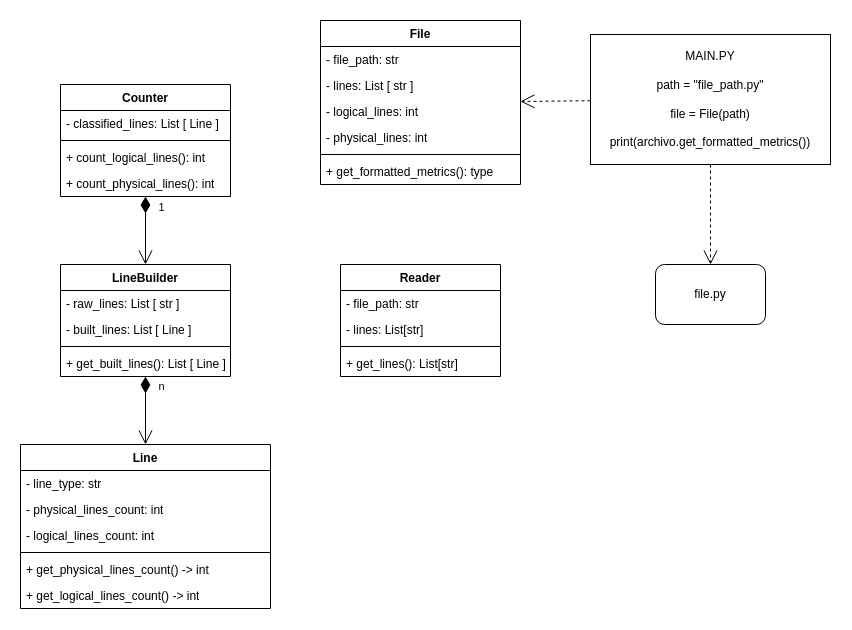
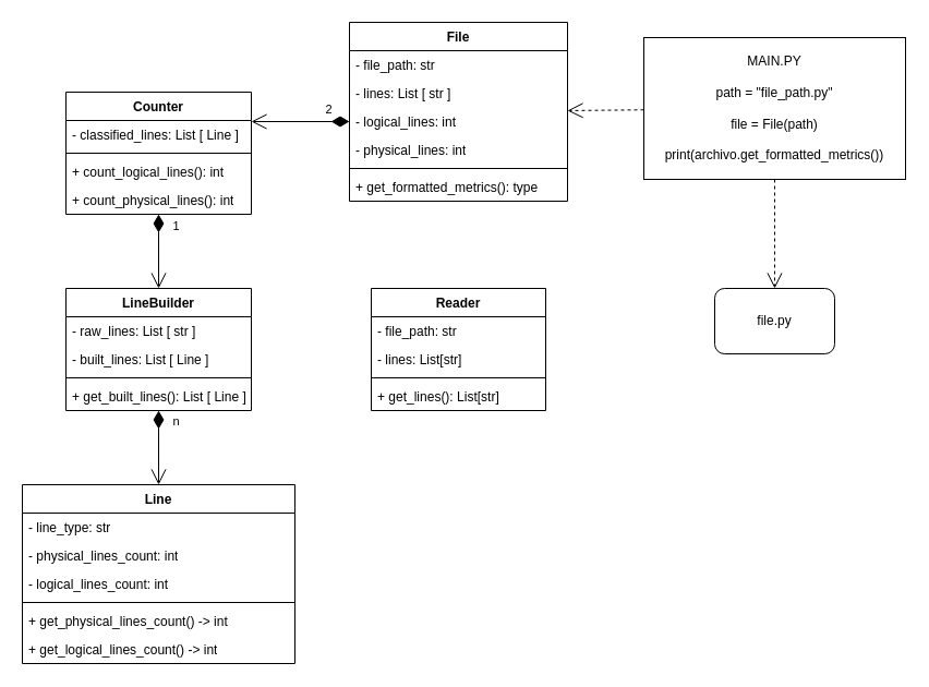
+ <mxCell id="35" value="" style="endArrow=open;html=1;endSize=12;startArrow=diamondThin;startSize=14;startFill=1;edgeStyle=orthogonalEdgeStyle;align=left;verticalAlign=bottom;rounded=0;exitX=0;exitY=0.5;exitDx=0;exitDy=0;" edge="1" parent="1" source="14" target="6"><mxGeometry x="-0.333" y="-7" relative="1" as="geometry"><mxPoint x="420" y="31" as="sourcePoint" /><mxPoint x="420" y="-64" as="targetPoint" /><mxPoint as="offset" /><Array as="points"><mxPoint x="165" y="111" /></Array></mxGeometry></mxCell>
+ <mxCell id="36" value="2" style="edgeLabel;html=1;align=center;verticalAlign=middle;resizable=0;points=[];" vertex="1" connectable="0" parent="35"><mxGeometry x="-0.514" y="-5" relative="1" as="geometry"><mxPoint x="2" y="-7" as="offset" /></mxGeometry></mxCell>
